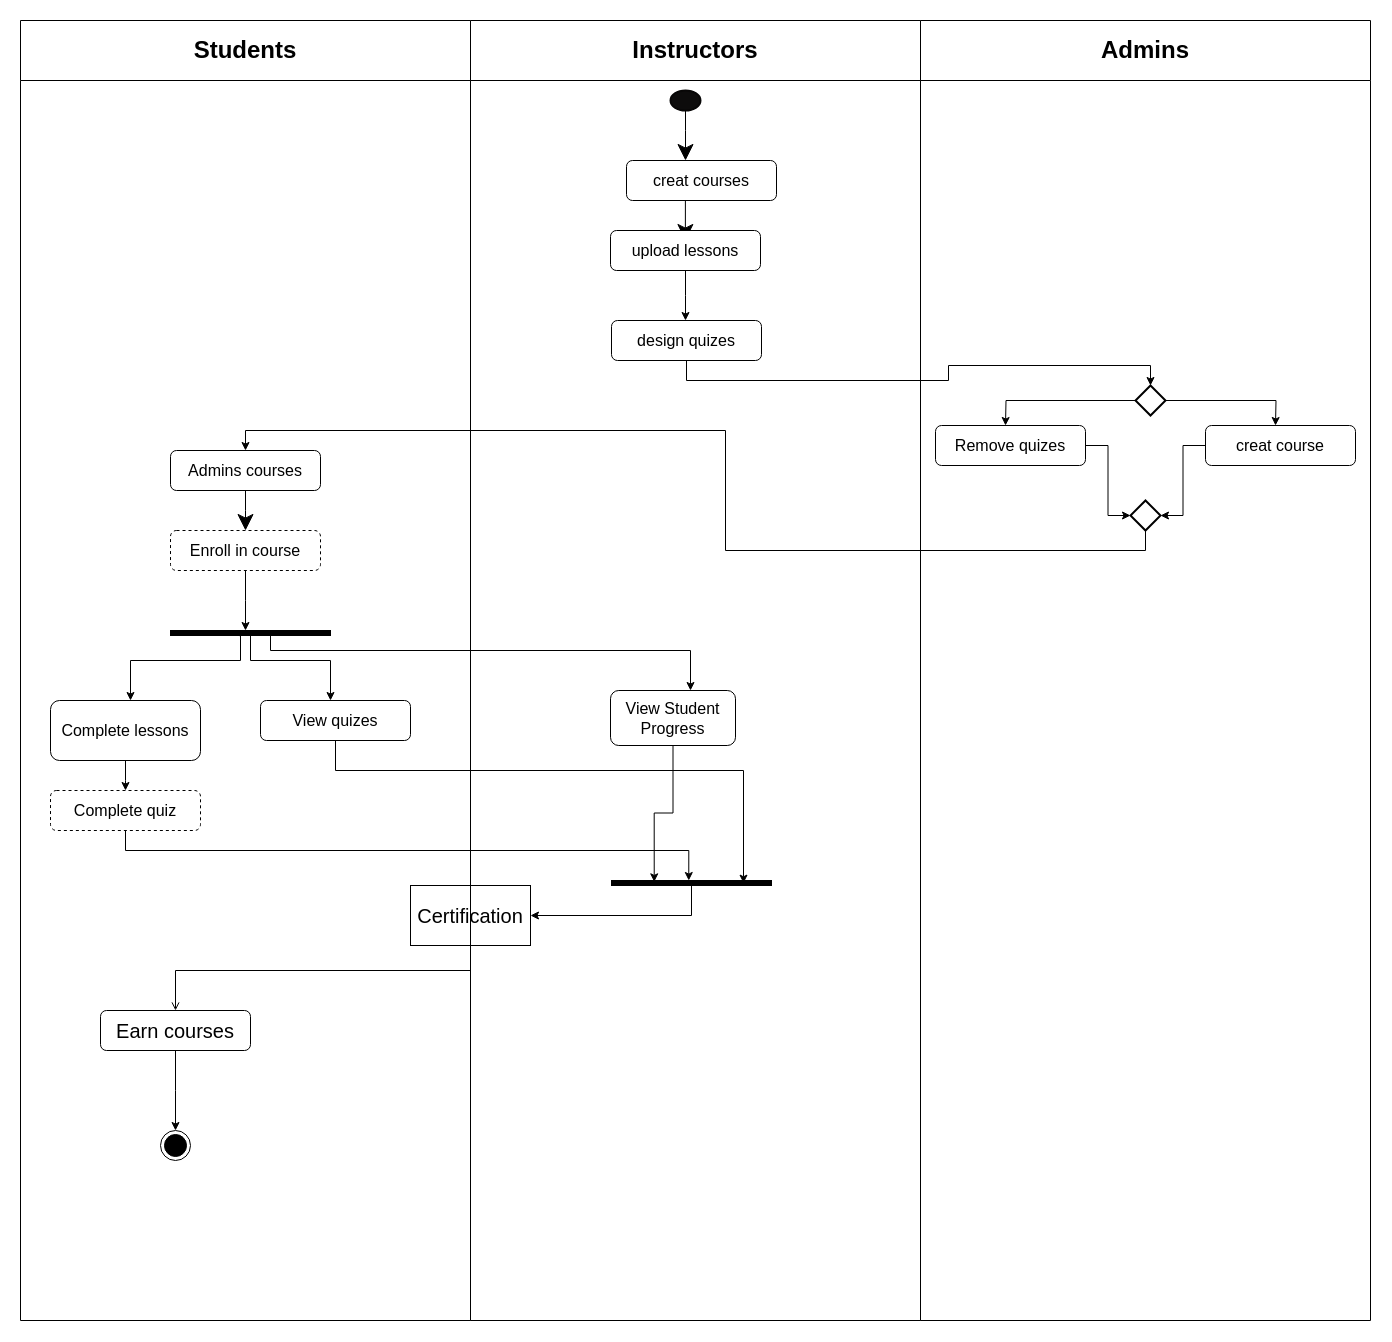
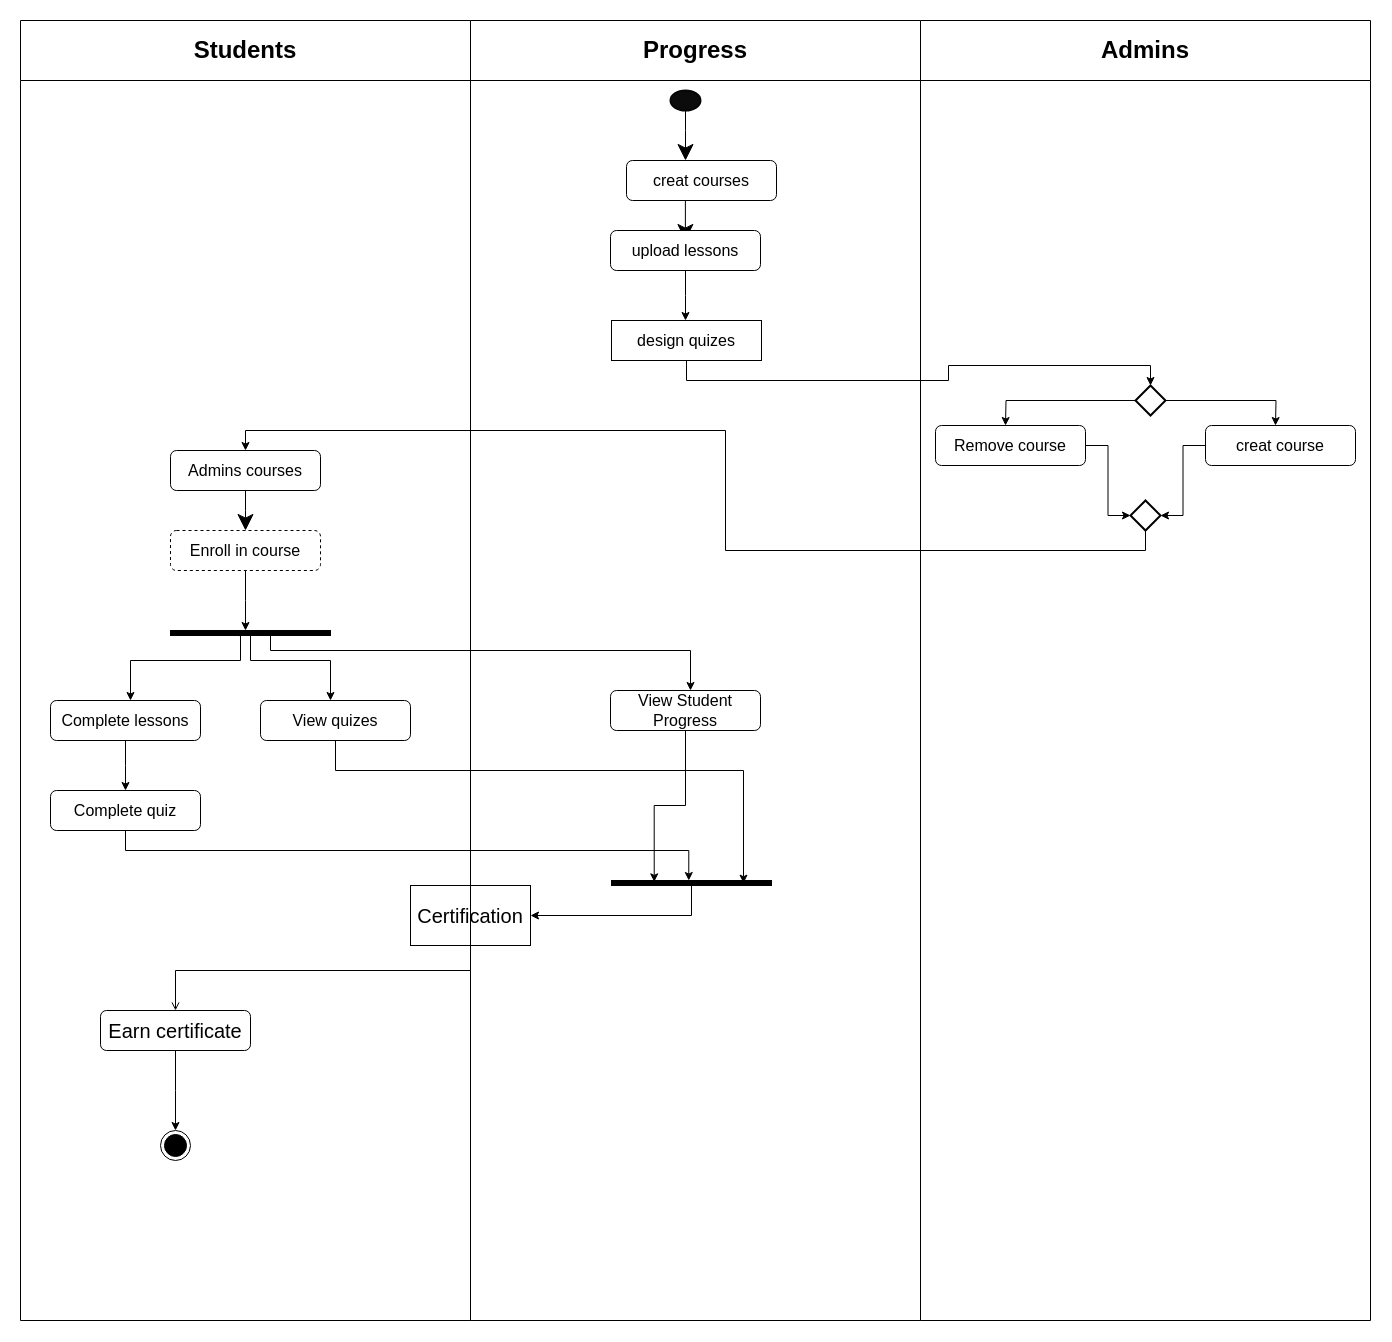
- <mxCell id="2" value="Instructors" style="swimlane;whiteSpace=wrap;html=1;startSize=60;fontSize=24;" vertex="1" parent="1"><mxGeometry x="470" y="20" width="450" height="1300" as="geometry" /></mxCell>
+ <mxCell id="2" value="Progress" style="swimlane;whiteSpace=wrap;html=1;startSize=60;fontSize=24;" vertex="1" parent="1"><mxGeometry x="470" y="20" width="450" height="1300" as="geometry" /></mxCell>
- <mxCell id="9" value="design quizes" style="rounded=1;whiteSpace=wrap;html=1;fontSize=16;" vertex="1" parent="2"><mxGeometry x="141" y="300" width="150" height="40" as="geometry" /></mxCell>
+ <mxCell id="9" value="design quizes" style="whiteSpace=wrap;html=1;fontSize=16;rounded=0;" vertex="1" parent="2"><mxGeometry x="141" y="300" width="150" height="40" as="geometry" /></mxCell>
- <mxCell id="36" value="Remove quizes" style="rounded=1;whiteSpace=wrap;html=1;fontSize=16;" vertex="1" parent="31"><mxGeometry x="15" y="405" width="150" height="40" as="geometry" /></mxCell>
+ <mxCell id="36" value="Remove course" style="rounded=1;whiteSpace=wrap;html=1;fontSize=16;" vertex="1" parent="31"><mxGeometry x="15" y="405" width="150" height="40" as="geometry" /></mxCell>
- <mxCell id="10" value="View Student Progress" style="rounded=1;whiteSpace=wrap;html=1;fontSize=16;" vertex="1" parent="2"><mxGeometry x="140" y="670" width="125" height="55" as="geometry" /></mxCell>
+ <mxCell id="10" value="View Student Progress" style="rounded=1;whiteSpace=wrap;html=1;fontSize=16;" vertex="1" parent="2"><mxGeometry x="140" y="670" width="150" height="40" as="geometry" /></mxCell>
- <mxCell id="26" value="Complete lessons" style="rounded=1;whiteSpace=wrap;html=1;fontSize=16;" vertex="1" parent="15"><mxGeometry x="30" y="680" width="150" height="60" as="geometry" /></mxCell>
+ <mxCell id="26" value="Complete lessons" style="rounded=1;whiteSpace=wrap;html=1;fontSize=16;" vertex="1" parent="15"><mxGeometry x="30" y="680" width="150" height="40" as="geometry" /></mxCell>
- <mxCell id="27" value="Complete quiz" style="rounded=1;whiteSpace=wrap;html=1;fontSize=16;dashed=1;" vertex="1" parent="15"><mxGeometry x="30" y="770" width="150" height="40" as="geometry" /></mxCell>
+ <mxCell id="27" value="Complete quiz" style="rounded=1;whiteSpace=wrap;html=1;fontSize=16;" vertex="1" parent="15"><mxGeometry x="30" y="770" width="150" height="40" as="geometry" /></mxCell>
- <mxCell id="29" value="Earn courses" style="rounded=1;whiteSpace=wrap;html=1;fontSize=20;" vertex="1" parent="15"><mxGeometry x="80" y="990" width="150" height="40" as="geometry" /></mxCell>
+ <mxCell id="29" value="Earn certificate" style="rounded=1;whiteSpace=wrap;html=1;fontSize=20;" vertex="1" parent="15"><mxGeometry x="80" y="990" width="150" height="40" as="geometry" /></mxCell>
